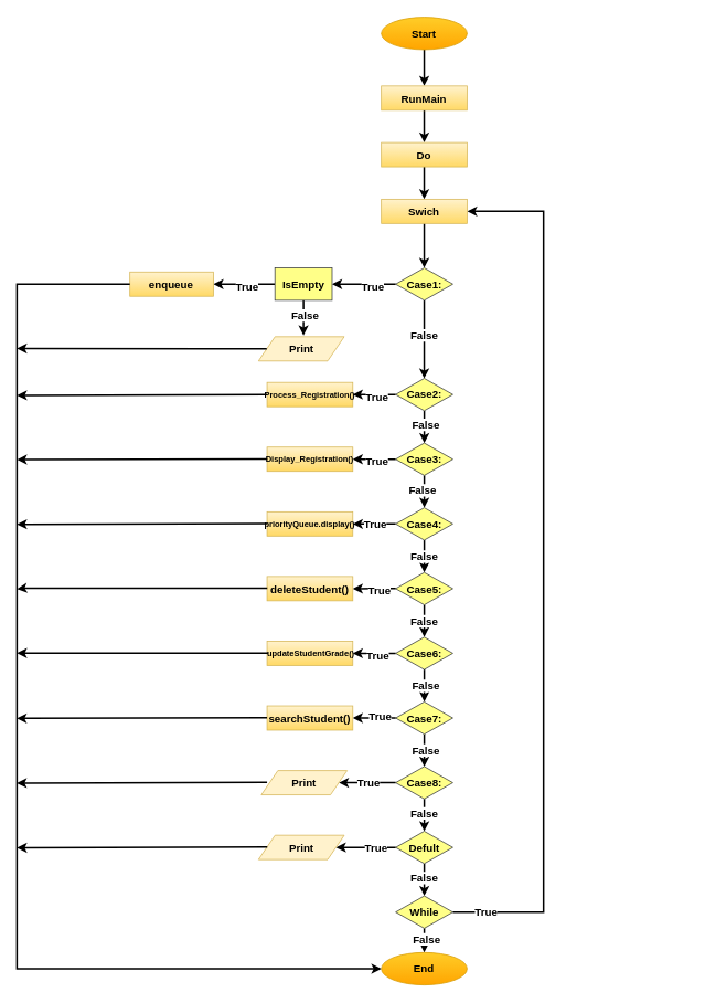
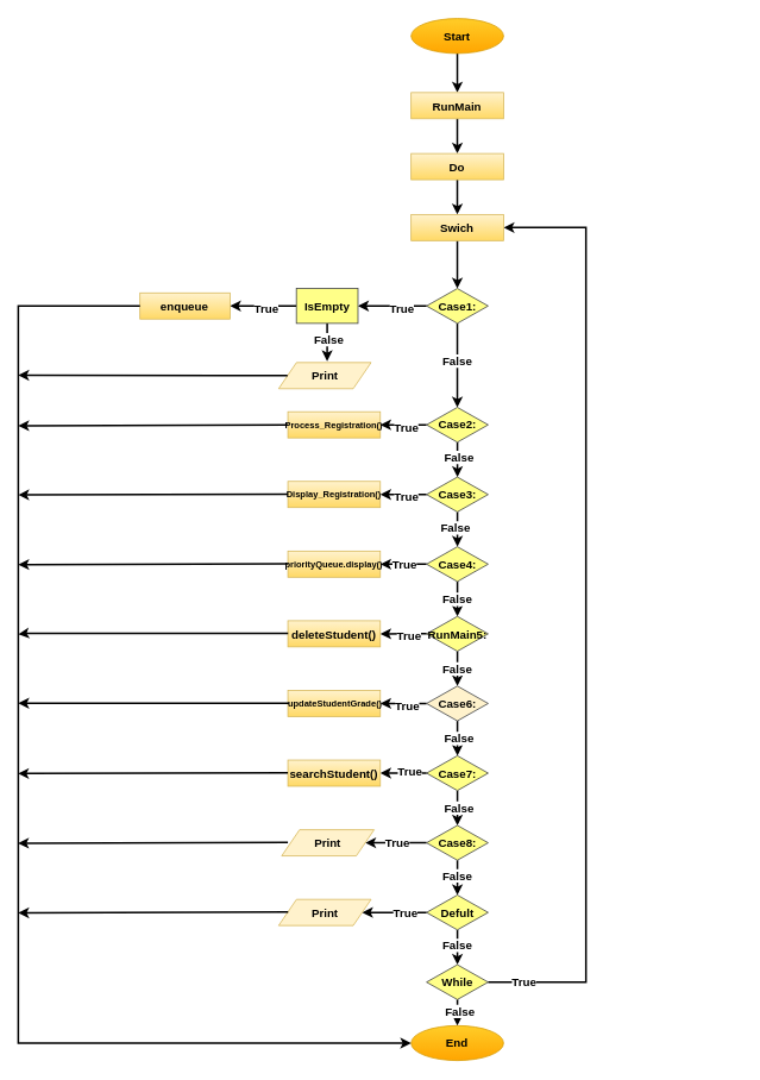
- <mxCell id="33" value="Case5:" style="rhombus;whiteSpace=wrap;html=1;fontStyle=1;fontSize=13;fillColor=#ffff88;strokeColor=#36393d;movable=1;resizable=1;rotatable=1;deletable=1;editable=1;locked=0;connectable=1;" vertex="1" parent="2"><mxGeometry x="457.676" y="670.148" width="69.083" height="39.047" as="geometry" /></mxCell>
+ <mxCell id="33" value="RunMain5:" style="rhombus;whiteSpace=wrap;html=1;fontStyle=1;fontSize=13;fillColor=#ffff88;strokeColor=#36393d;movable=1;resizable=1;rotatable=1;deletable=1;editable=1;locked=0;connectable=1;" vertex="1" parent="2"><mxGeometry x="457.676" y="670.148" width="69.083" height="39.047" as="geometry" /></mxCell>
- <mxCell id="38" value="Case6:" style="rhombus;whiteSpace=wrap;html=1;fontStyle=1;fontSize=13;fillColor=#ffff88;strokeColor=#36393d;movable=1;resizable=1;rotatable=1;deletable=1;editable=1;locked=0;connectable=1;" vertex="1" parent="2"><mxGeometry x="457.676" y="748.242" width="69.083" height="39.047" as="geometry" /></mxCell>
+ <mxCell id="38" value="Case6:" style="rhombus;whiteSpace=wrap;html=1;fontStyle=1;fontSize=13;fillColor=#fff2cc;strokeColor=#36393d;movable=1;resizable=1;rotatable=1;deletable=1;editable=1;locked=0;connectable=1;" vertex="1" parent="2"><mxGeometry x="457.676" y="748.242" width="69.083" height="39.047" as="geometry" /></mxCell>
